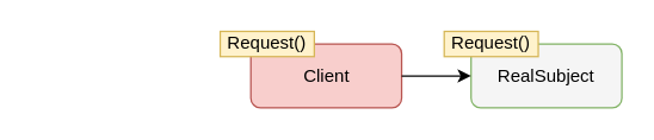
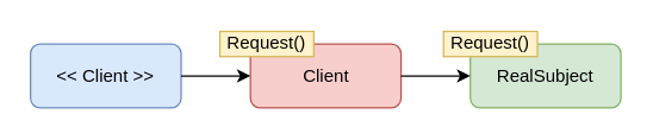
+ <mxCell id="2" value="&amp;lt;&amp;lt; Client &amp;gt;&amp;gt;" style="rounded=1;whiteSpace=wrap;html=1;fillColor=#dae8fc;strokeColor=#6c8ebf;" vertex="1" parent="1"><mxGeometry x="20" y="29" width="101" height="43" as="geometry" /></mxCell>
+ <mxCell id="7" value="" style="endArrow=classic;html=1;entryX=0;entryY=0.5;entryDx=0;entryDy=0;exitX=1;exitY=0.5;exitDx=0;exitDy=0;" edge="1" parent="1" source="2" target="3"><mxGeometry width="50" height="50" relative="1" as="geometry"><mxPoint x="-1" y="524" as="sourcePoint" /><mxPoint x="49" y="474" as="targetPoint" /></mxGeometry></mxCell>
- <mxCell id="4" value="RealSubject" style="rounded=1;whiteSpace=wrap;html=1;fillColor=#f5f5f5;strokeColor=#82b366;" vertex="1" parent="1"><mxGeometry x="315" y="29" width="101" height="43" as="geometry" /></mxCell>
+ <mxCell id="4" value="RealSubject" style="rounded=1;whiteSpace=wrap;html=1;fillColor=#d5e8d4;strokeColor=#82b366;" vertex="1" parent="1"><mxGeometry x="315" y="29" width="101" height="43" as="geometry" /></mxCell>
